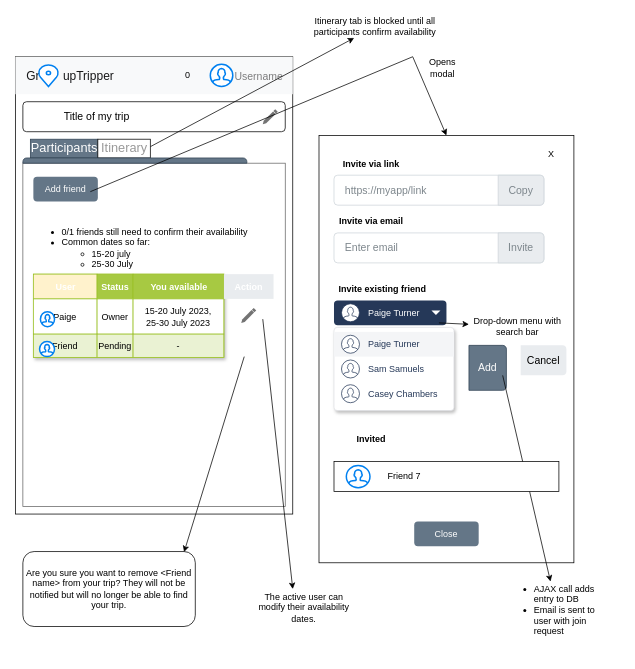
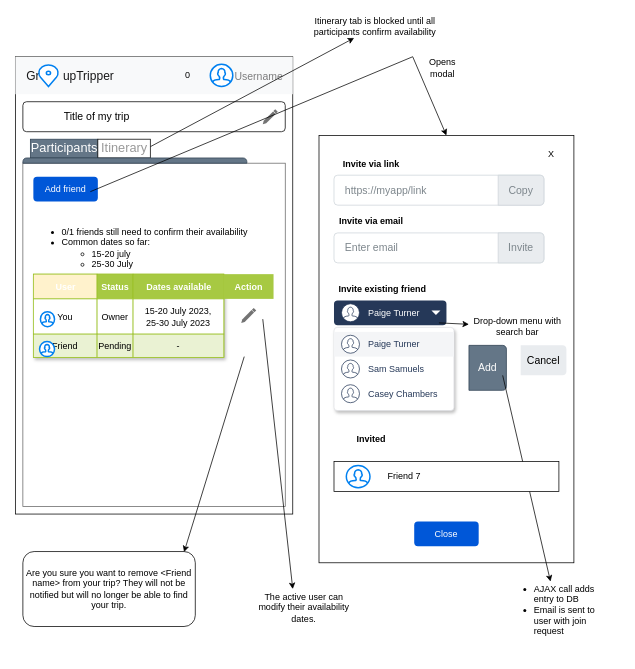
- <mxCell id="75" value="Add friend" style="rounded=1;fillColor=#647687;strokeColor=none;html=1;whiteSpace=wrap;fontColor=#ffffff;align=center;verticalAlign=middle;fontStyle=0;fontSize=12;sketch=0;" vertex="1" parent="48"><mxGeometry x="14" y="50" width="86" height="33" as="geometry" /></mxCell>
+ <mxCell id="75" value="Add friend" style="rounded=1;fillColor=#0057D8;strokeColor=none;html=1;whiteSpace=wrap;fontColor=#ffffff;align=center;verticalAlign=middle;fontStyle=0;fontSize=12;sketch=0;" vertex="1" parent="48"><mxGeometry x="14" y="50" width="86" height="33" as="geometry" /></mxCell>
- <mxCell id="59" value="You available" style="connectable=0;recursiveResize=0;strokeColor=inherit;fillColor=#A7C942;align=center;fontStyle=1;fontColor=#FFFFFF;html=1;" vertex="1" parent="56"><mxGeometry x="133" width="121" height="33" as="geometry"><mxRectangle width="121" height="33" as="alternateBounds" /></mxGeometry></mxCell>
+ <mxCell id="59" value="Dates available" style="connectable=0;recursiveResize=0;strokeColor=inherit;fillColor=#A7C942;align=center;fontStyle=1;fontColor=#FFFFFF;html=1;" vertex="1" parent="56"><mxGeometry x="133" width="121" height="33" as="geometry"><mxRectangle width="121" height="33" as="alternateBounds" /></mxGeometry></mxCell>
- <mxCell id="72" value="Action" style="connectable=0;recursiveResize=0;strokeColor=inherit;fillColor=#e9ecef;align=center;fontStyle=1;fontColor=#FFFFFF;html=1;" vertex="1" parent="53"><mxGeometry x="254.204" width="66.175" height="33" as="geometry"><mxRectangle width="130" height="33" as="alternateBounds" /></mxGeometry></mxCell>
+ <mxCell id="72" value="Action" style="connectable=0;recursiveResize=0;strokeColor=inherit;fillColor=#A7C942;align=center;fontStyle=1;fontColor=#FFFFFF;html=1;" vertex="1" parent="53"><mxGeometry x="254.204" width="66.175" height="33" as="geometry"><mxRectangle width="130" height="33" as="alternateBounds" /></mxGeometry></mxCell>
- <mxCell id="61" value="Paige" style="connectable=0;recursiveResize=0;strokeColor=inherit;fillColor=inherit;align=center;whiteSpace=wrap;html=1;" vertex="1" parent="60"><mxGeometry width="85" height="47" as="geometry"><mxRectangle width="85" height="47" as="alternateBounds" /></mxGeometry></mxCell>
+ <mxCell id="61" value="You" style="connectable=0;recursiveResize=0;strokeColor=inherit;fillColor=inherit;align=center;whiteSpace=wrap;html=1;" vertex="1" parent="60"><mxGeometry width="85" height="47" as="geometry"><mxRectangle width="85" height="47" as="alternateBounds" /></mxGeometry></mxCell>
- <mxCell id="46" value="Close" style="rounded=1;fillColor=#647687;strokeColor=none;html=1;whiteSpace=wrap;fontColor=#ffffff;align=center;verticalAlign=middle;fontStyle=0;fontSize=12;sketch=0;" vertex="1" parent="15"><mxGeometry x="127" y="515" width="86" height="33" as="geometry" /></mxCell>
+ <mxCell id="46" value="Close" style="rounded=1;fillColor=#0057D8;strokeColor=none;html=1;whiteSpace=wrap;fontColor=#ffffff;align=center;verticalAlign=middle;fontStyle=0;fontSize=12;sketch=0;" vertex="1" parent="15"><mxGeometry x="127" y="515" width="86" height="33" as="geometry" /></mxCell>
